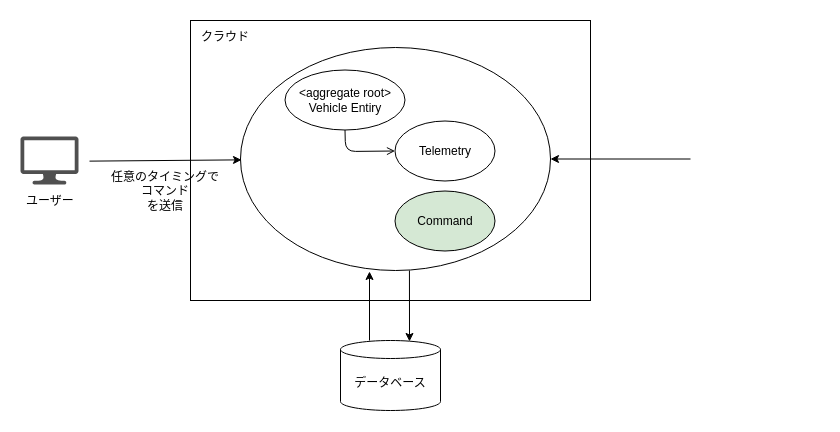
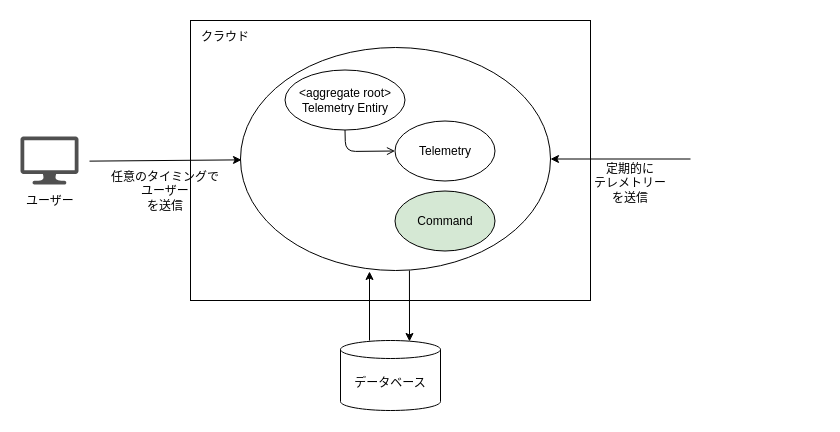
- <mxCell id="6" value="&lt;span&gt;&amp;lt;aggregate root&amp;gt;&lt;/span&gt;&lt;br&gt;&lt;span&gt;Vehicle Entiry&lt;/span&gt;" style="ellipse;whiteSpace=wrap;html=1;fillColor=#ffffff;" parent="1" vertex="1"><mxGeometry x="284.5" y="69.5" width="120" height="60" as="geometry" /></mxCell>
+ <mxCell id="6" value="&lt;span&gt;&amp;lt;aggregate root&amp;gt;&lt;/span&gt;&lt;br&gt;&lt;span&gt;Telemetry Entiry&lt;/span&gt;" style="ellipse;whiteSpace=wrap;html=1;fillColor=#ffffff;" parent="1" vertex="1"><mxGeometry x="284.5" y="69.5" width="120" height="60" as="geometry" /></mxCell>
+ <mxCell id="17" value="定期的に&lt;br&gt;テレメトリー&lt;br&gt;を送信" style="text;html=1;strokeColor=none;fillColor=none;align=center;verticalAlign=middle;whiteSpace=wrap;rounded=0;" parent="1" vertex="1"><mxGeometry x="590" y="163" width="80" height="39.5" as="geometry" /></mxCell>
- <mxCell id="18" value="任意のタイミングで&lt;br&gt;コマンド&lt;br&gt;を送信" style="text;html=1;strokeColor=none;fillColor=none;align=center;verticalAlign=middle;whiteSpace=wrap;rounded=0;" parent="1" vertex="1"><mxGeometry x="110" y="171" width="110" height="39.5" as="geometry" /></mxCell>
+ <mxCell id="18" value="任意のタイミングで&lt;br&gt;ユーザー&lt;br&gt;を送信" style="text;html=1;strokeColor=none;fillColor=none;align=center;verticalAlign=middle;whiteSpace=wrap;rounded=0;" parent="1" vertex="1"><mxGeometry x="110" y="171" width="110" height="39.5" as="geometry" /></mxCell>
